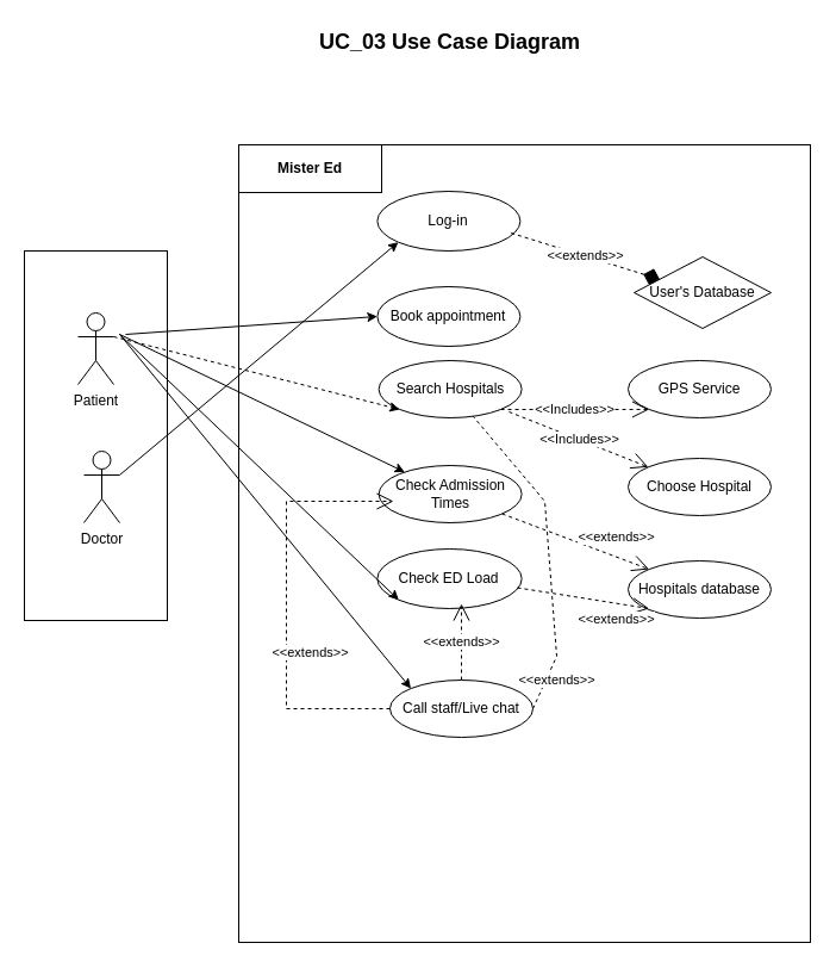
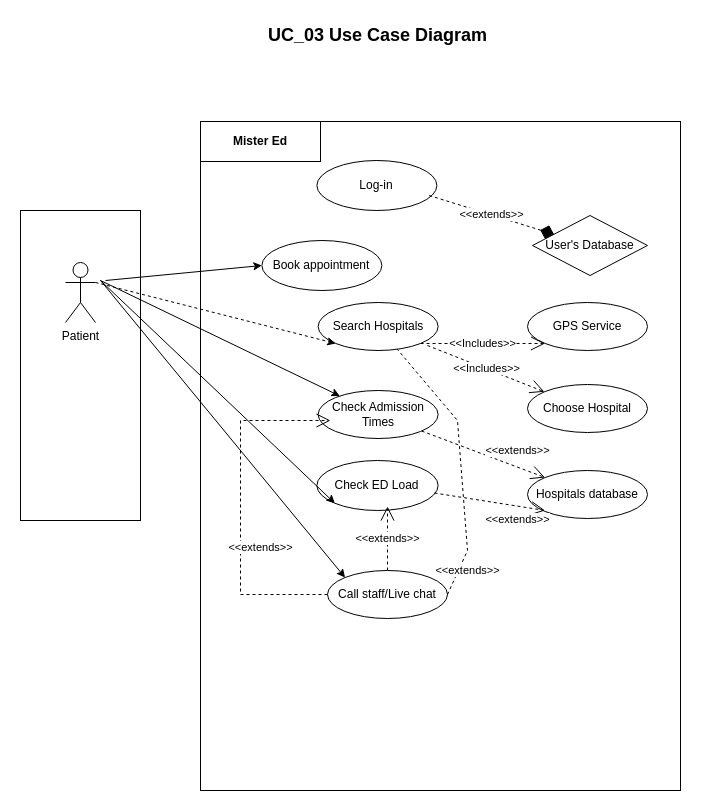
- <mxCell id="28" value="Book appointment" style="ellipse;whiteSpace=wrap;html=1;" vertex="1" parent="1"><mxGeometry x="316.38" y="240" width="120" height="50" as="geometry" /></mxCell>
+ <mxCell id="28" value="Book appointment" style="ellipse;whiteSpace=wrap;html=1;" vertex="1" parent="1"><mxGeometry x="261.38" y="240" width="120" height="50" as="geometry" /></mxCell>
- <mxCell id="30" value="" style="endArrow=classic;html=1;rounded=0;entryX=0;entryY=1;entryDx=0;entryDy=0;exitX=1;exitY=0.333;exitDx=0;exitDy=0;exitPerimeter=0;" edge="1" parent="1" source="29" target="25"><mxGeometry width="50" height="50" relative="1" as="geometry"><mxPoint x="105" y="292" as="sourcePoint" /><mxPoint x="345" y="353" as="targetPoint" /></mxGeometry></mxCell>
- <mxCell id="29" value="Doctor" style="shape=umlActor;verticalLabelPosition=bottom;verticalAlign=top;html=1;outlineConnect=0;" vertex="1" parent="1"><mxGeometry x="70" y="378" width="30" height="60" as="geometry" /></mxCell>
